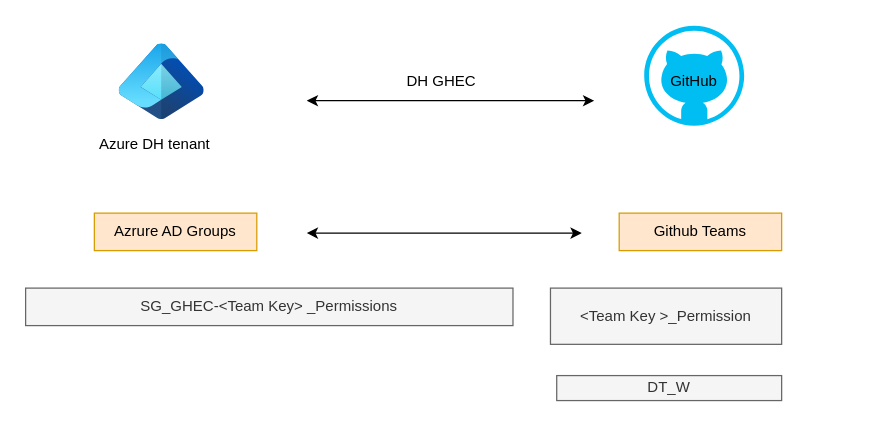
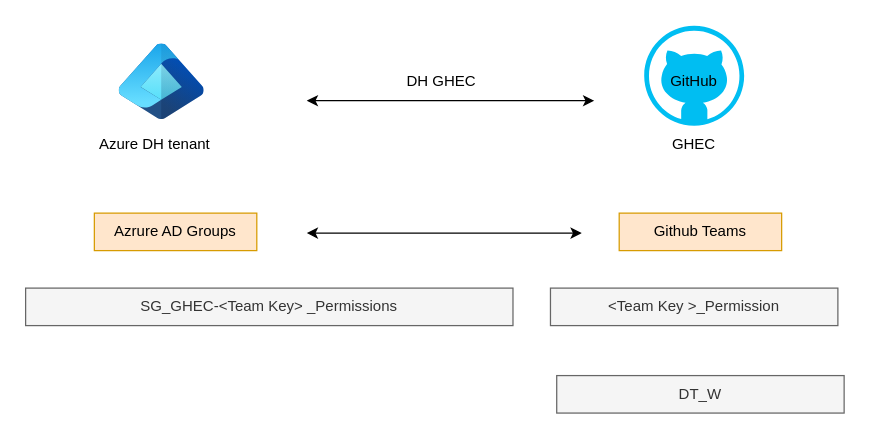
+ <mxCell id="6" value="GHEC" style="text;html=1;align=center;verticalAlign=middle;whiteSpace=wrap;rounded=0;" vertex="1" parent="1"><mxGeometry x="525" y="100" width="60" height="30" as="geometry" /></mxCell>
- <mxCell id="12" value="&amp;lt;Team Key &amp;gt;_Permission" style="text;html=1;align=center;verticalAlign=middle;whiteSpace=wrap;rounded=0;fillColor=#f5f5f5;fontColor=#333333;strokeColor=#666666;" vertex="1" parent="1"><mxGeometry x="440" y="230" width="185" height="45" as="geometry" /></mxCell>
+ <mxCell id="12" value="&amp;lt;Team Key &amp;gt;_Permission" style="text;html=1;align=center;verticalAlign=middle;whiteSpace=wrap;rounded=0;fillColor=#f5f5f5;fontColor=#333333;strokeColor=#666666;" vertex="1" parent="1"><mxGeometry x="440" y="230" width="230" height="30" as="geometry" /></mxCell>
- <mxCell id="14" value="DT_W" style="text;html=1;align=center;verticalAlign=middle;whiteSpace=wrap;rounded=0;fillColor=#f5f5f5;fontColor=#333333;strokeColor=#666666;" vertex="1" parent="1"><mxGeometry x="445" y="300" width="180" height="20" as="geometry" /></mxCell>
+ <mxCell id="14" value="DT_W" style="text;html=1;align=center;verticalAlign=middle;whiteSpace=wrap;rounded=0;fillColor=#f5f5f5;fontColor=#333333;strokeColor=#666666;" vertex="1" parent="1"><mxGeometry x="445" y="300" width="230" height="30" as="geometry" /></mxCell>
